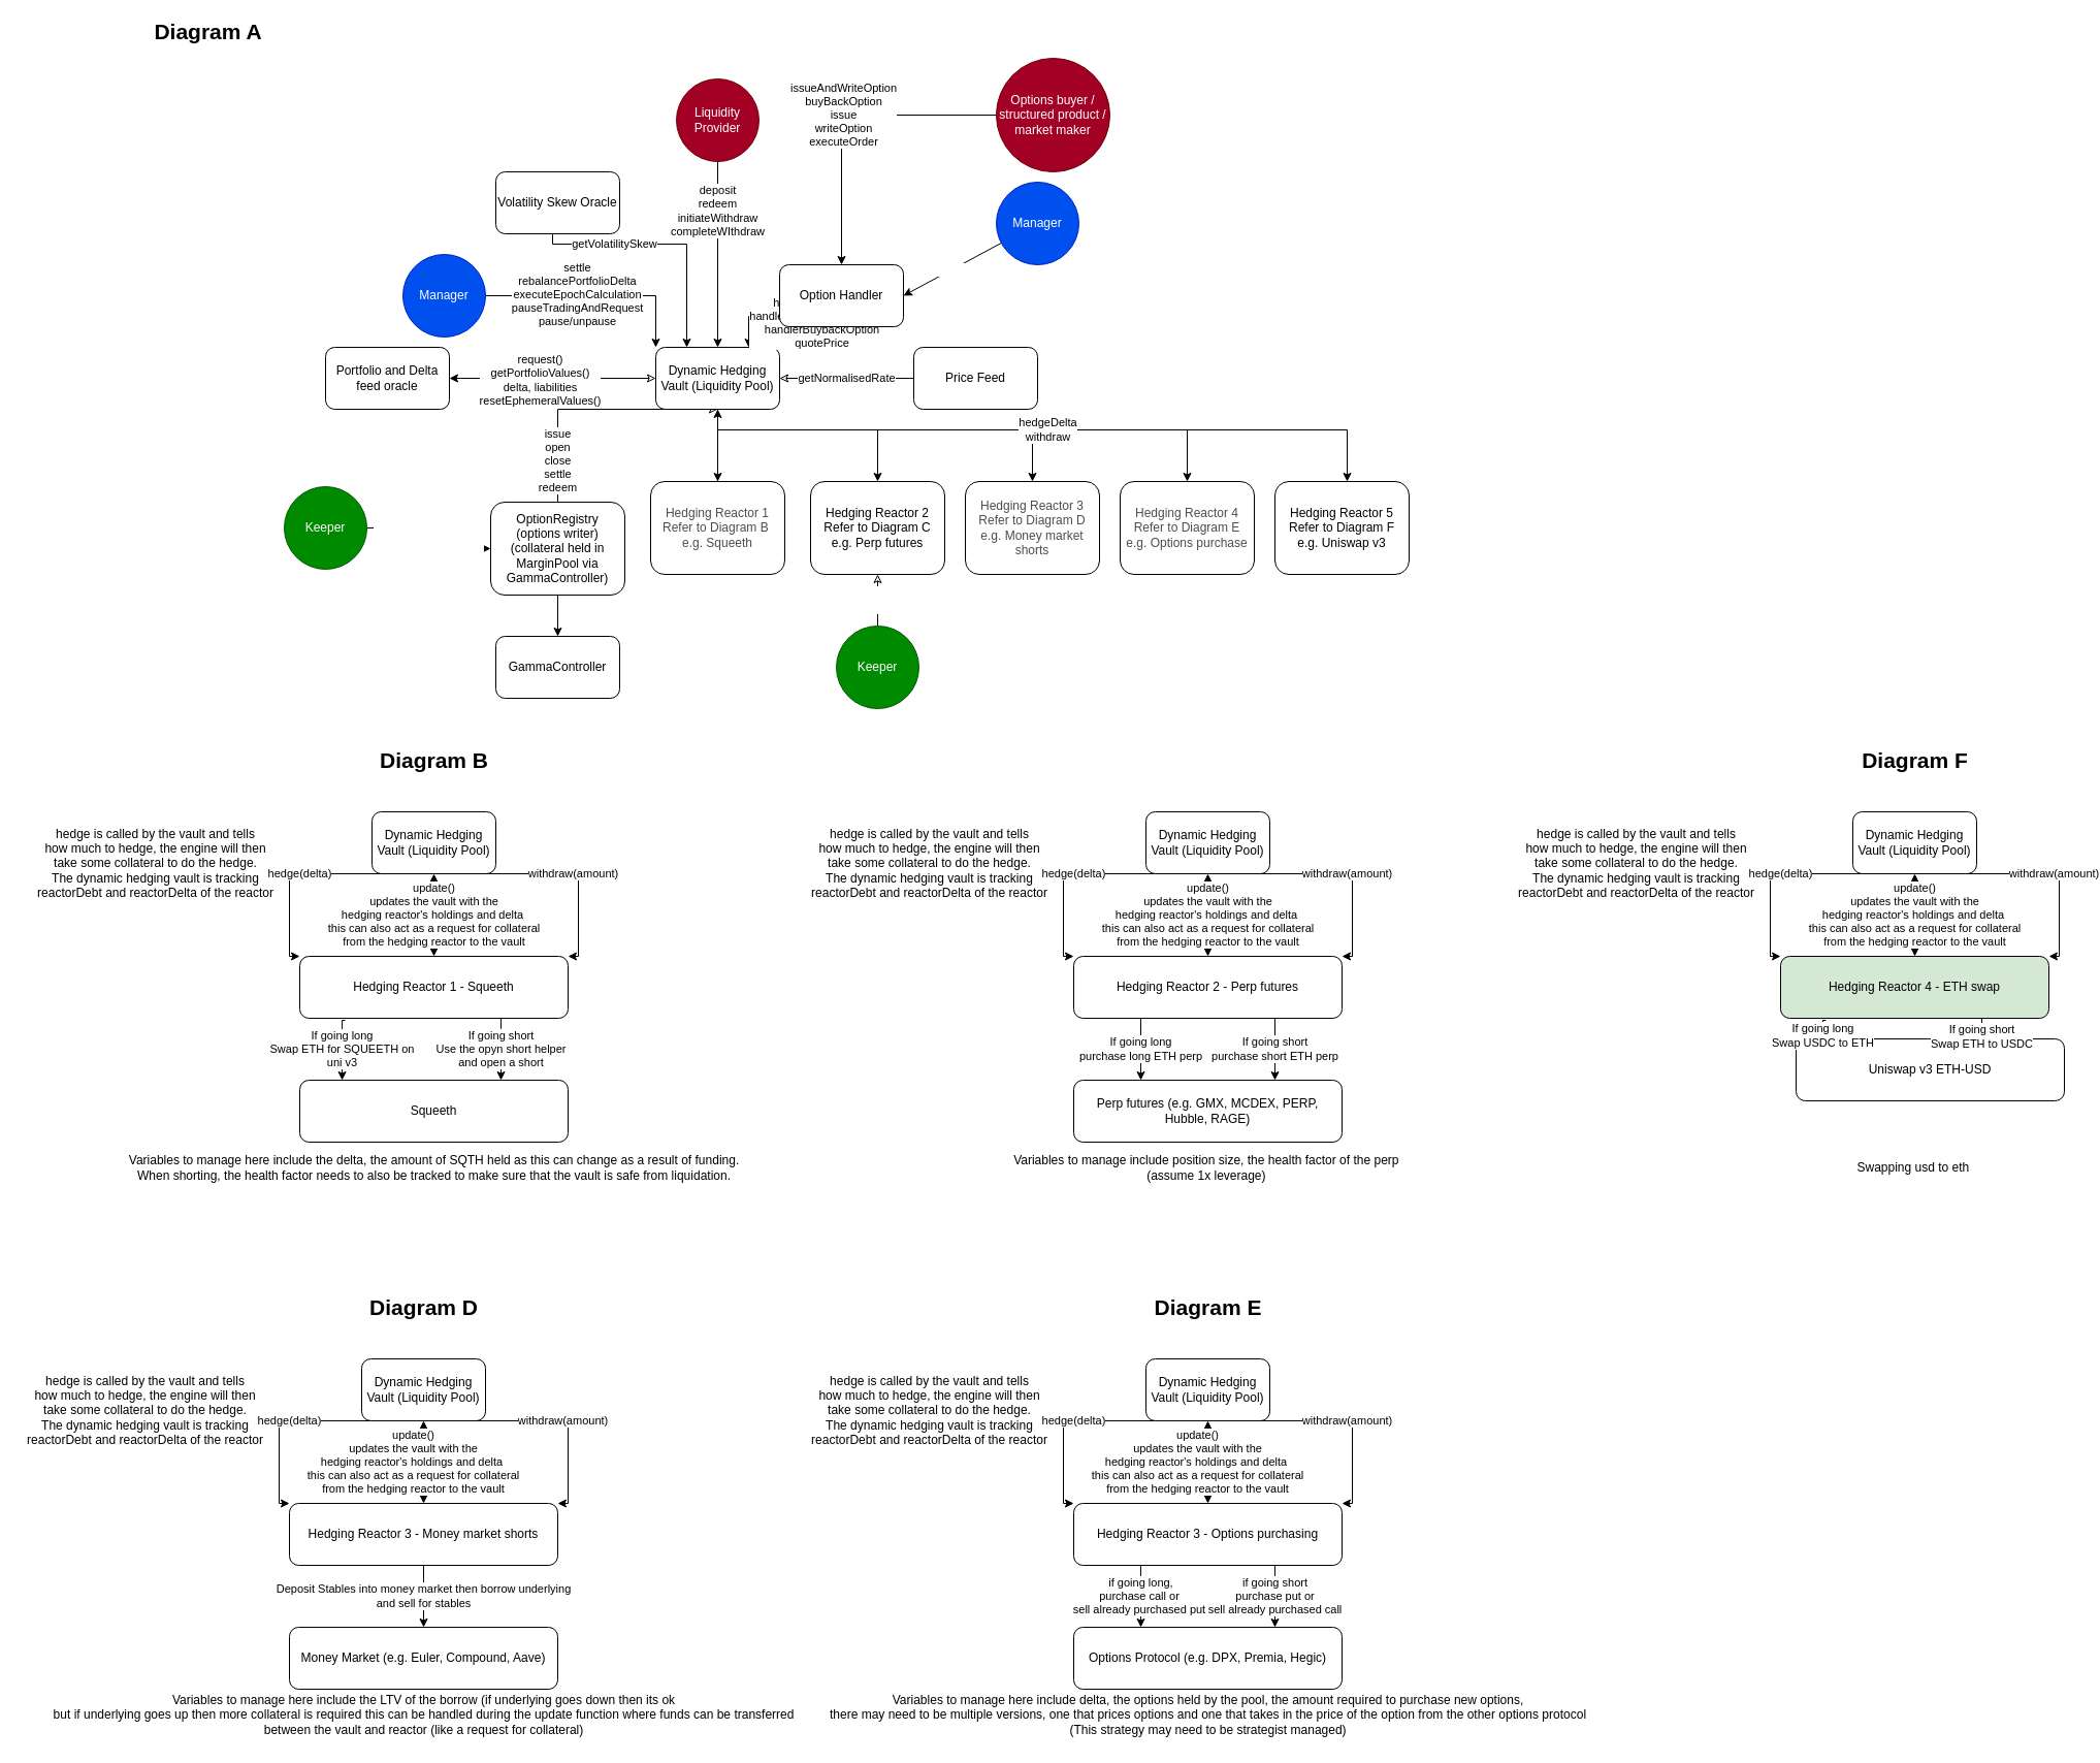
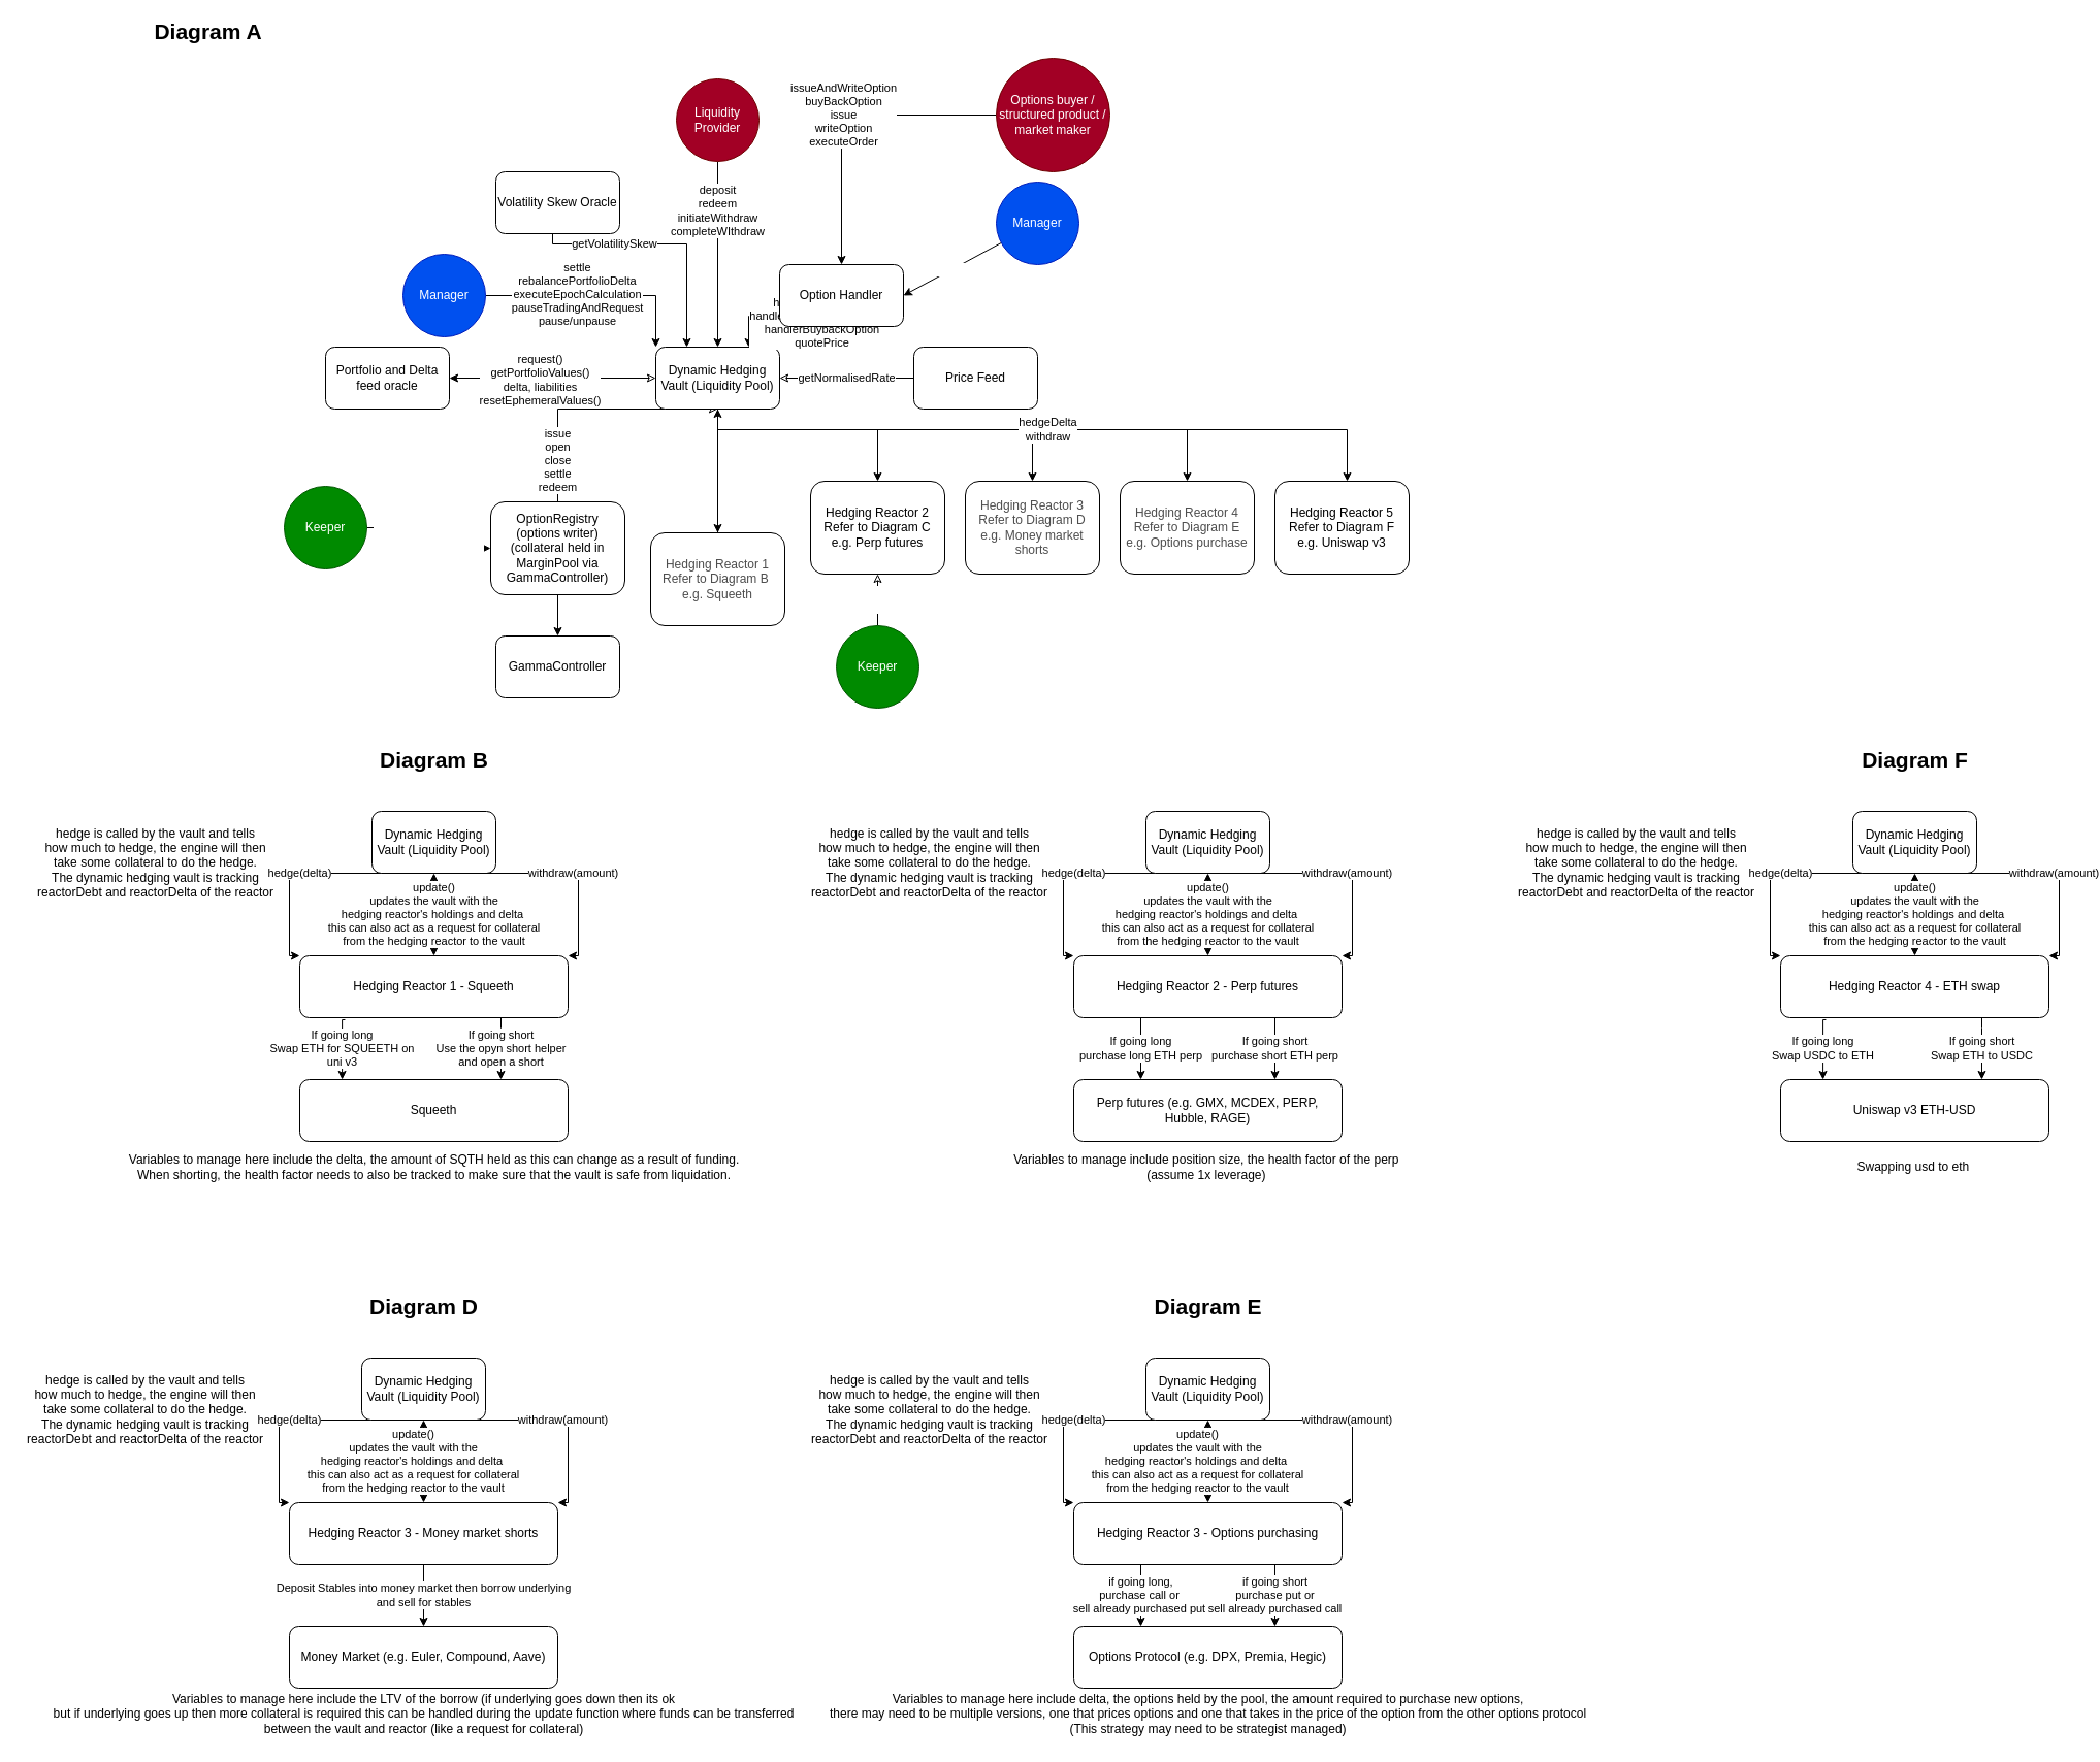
- <mxCell id="21" value="Hedging Reactor 1&lt;br&gt;Refer to Diagram B&amp;nbsp;&lt;br&gt;e.g. Squeeth" style="rounded=1;whiteSpace=wrap;html=1;fontColor=#4D4D4D;" parent="1" vertex="1"><mxGeometry x="630" y="466" width="130" height="90" as="geometry" /></mxCell>
+ <mxCell id="21" value="Hedging Reactor 1&lt;br&gt;Refer to Diagram B&amp;nbsp;&lt;br&gt;e.g. Squeeth" style="rounded=1;whiteSpace=wrap;html=1;fontColor=#4D4D4D;" parent="1" vertex="1"><mxGeometry x="630" y="516" width="130" height="90" as="geometry" /></mxCell>
- <mxCell id="71" value="Hedging Reactor 4 - ETH swap" style="rounded=1;whiteSpace=wrap;html=1;fillColor=#d5e8d4;" parent="1" vertex="1"><mxGeometry x="1725" y="926" width="260" height="60" as="geometry" /></mxCell>
+ <mxCell id="71" value="Hedging Reactor 4 - ETH swap" style="rounded=1;whiteSpace=wrap;html=1;" parent="1" vertex="1"><mxGeometry x="1725" y="926" width="260" height="60" as="geometry" /></mxCell>
- <mxCell id="76" value="Uniswap v3 ETH-USD" style="rounded=1;whiteSpace=wrap;html=1;" parent="1" vertex="1"><mxGeometry x="1740" y="1006" width="260" height="60" as="geometry" /></mxCell>
+ <mxCell id="76" value="Uniswap v3 ETH-USD" style="rounded=1;whiteSpace=wrap;html=1;" parent="1" vertex="1"><mxGeometry x="1725" y="1046" width="260" height="60" as="geometry" /></mxCell>
